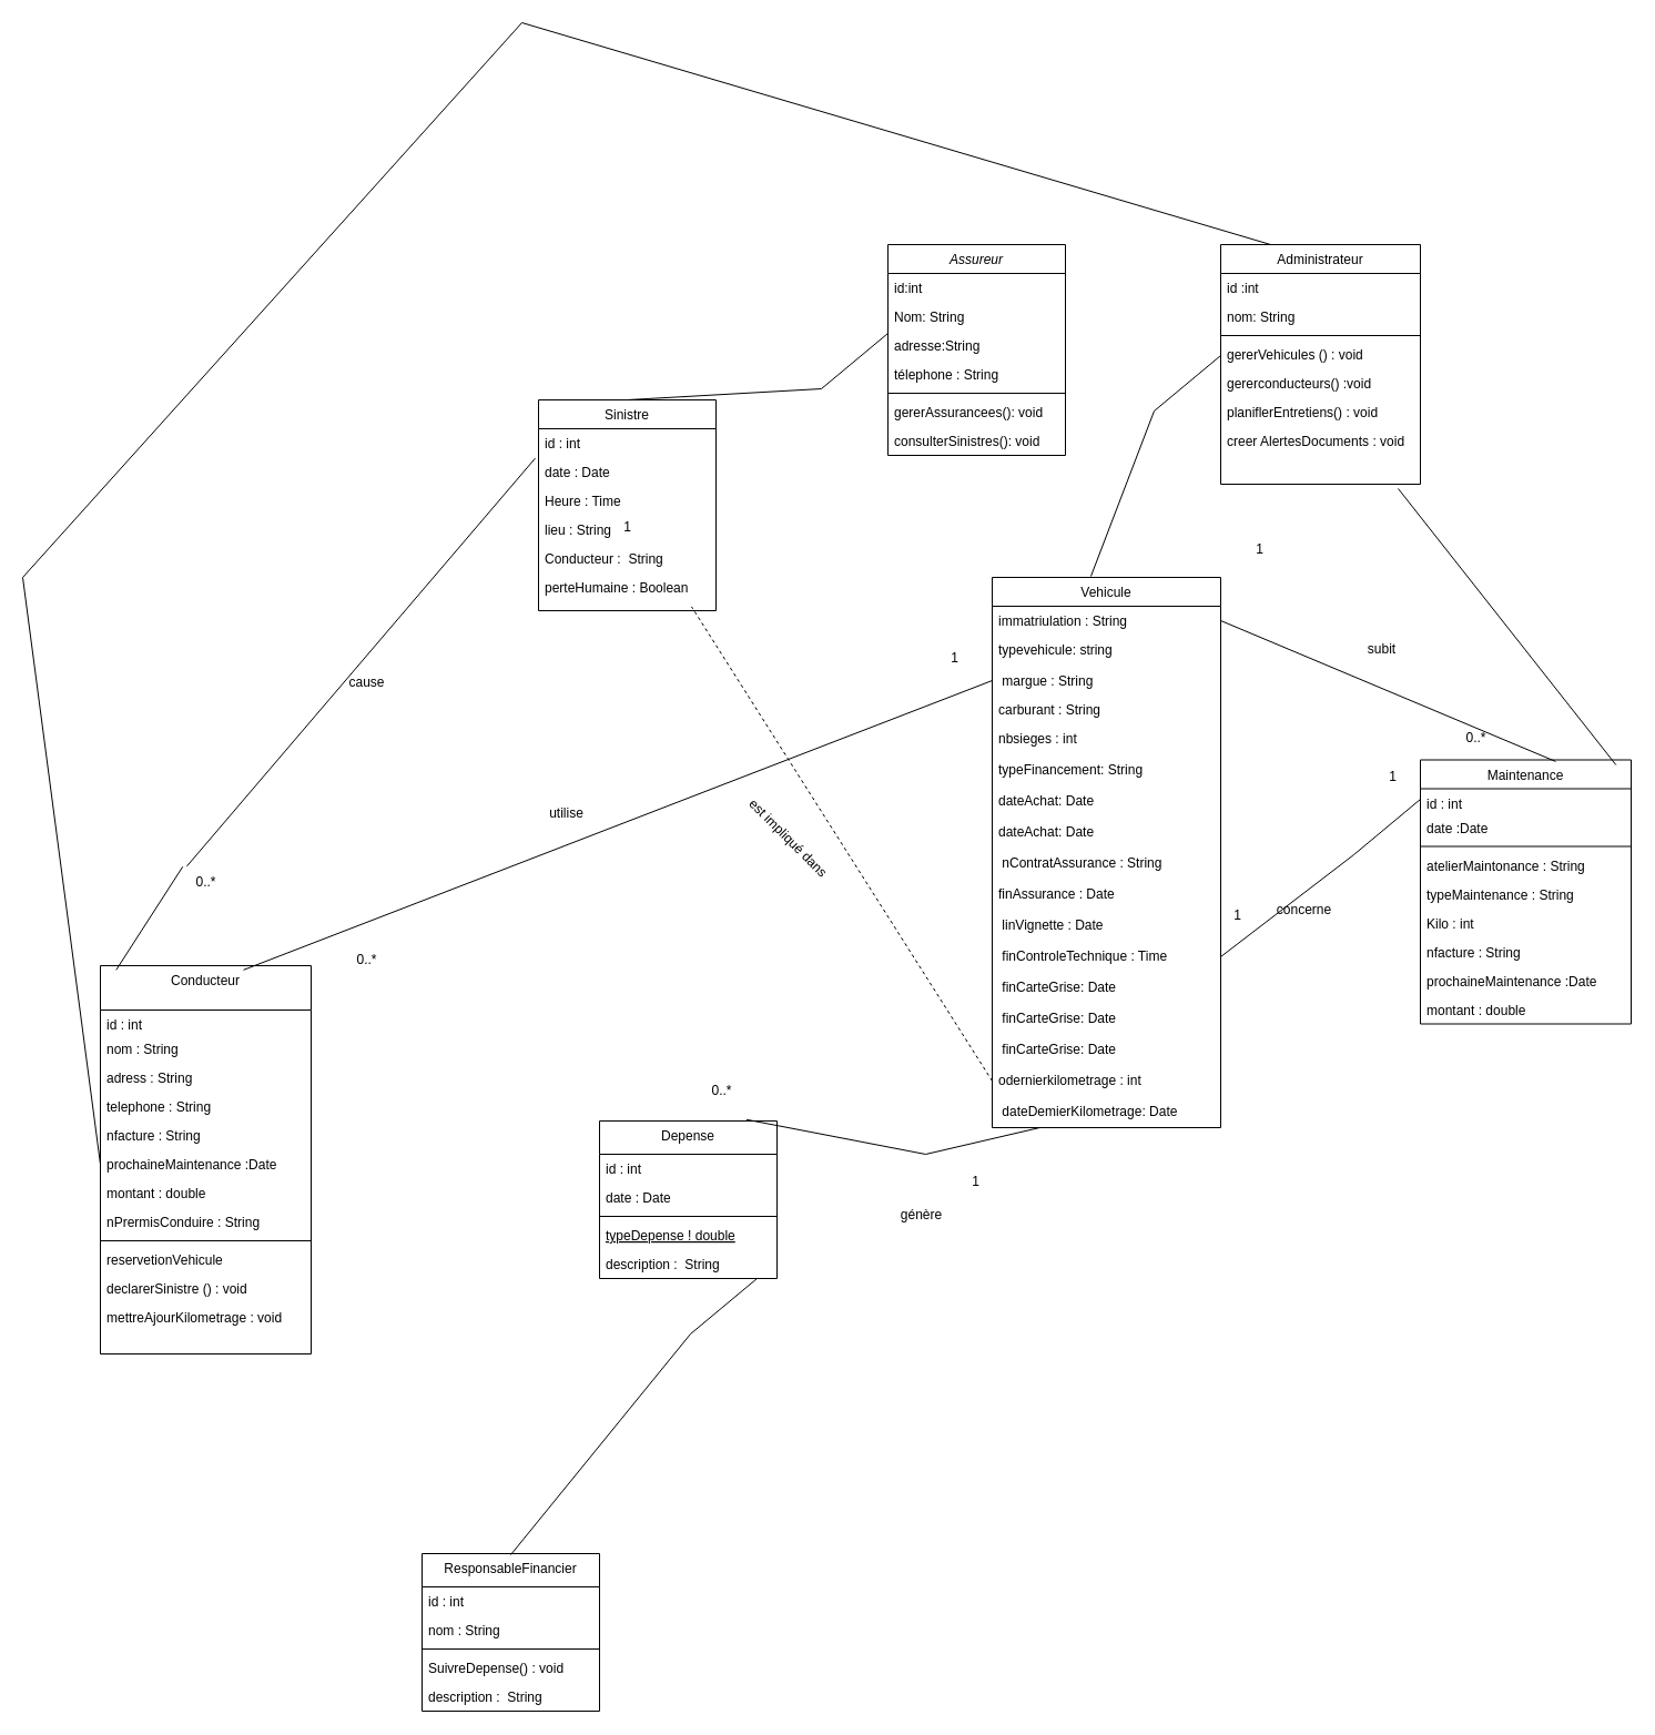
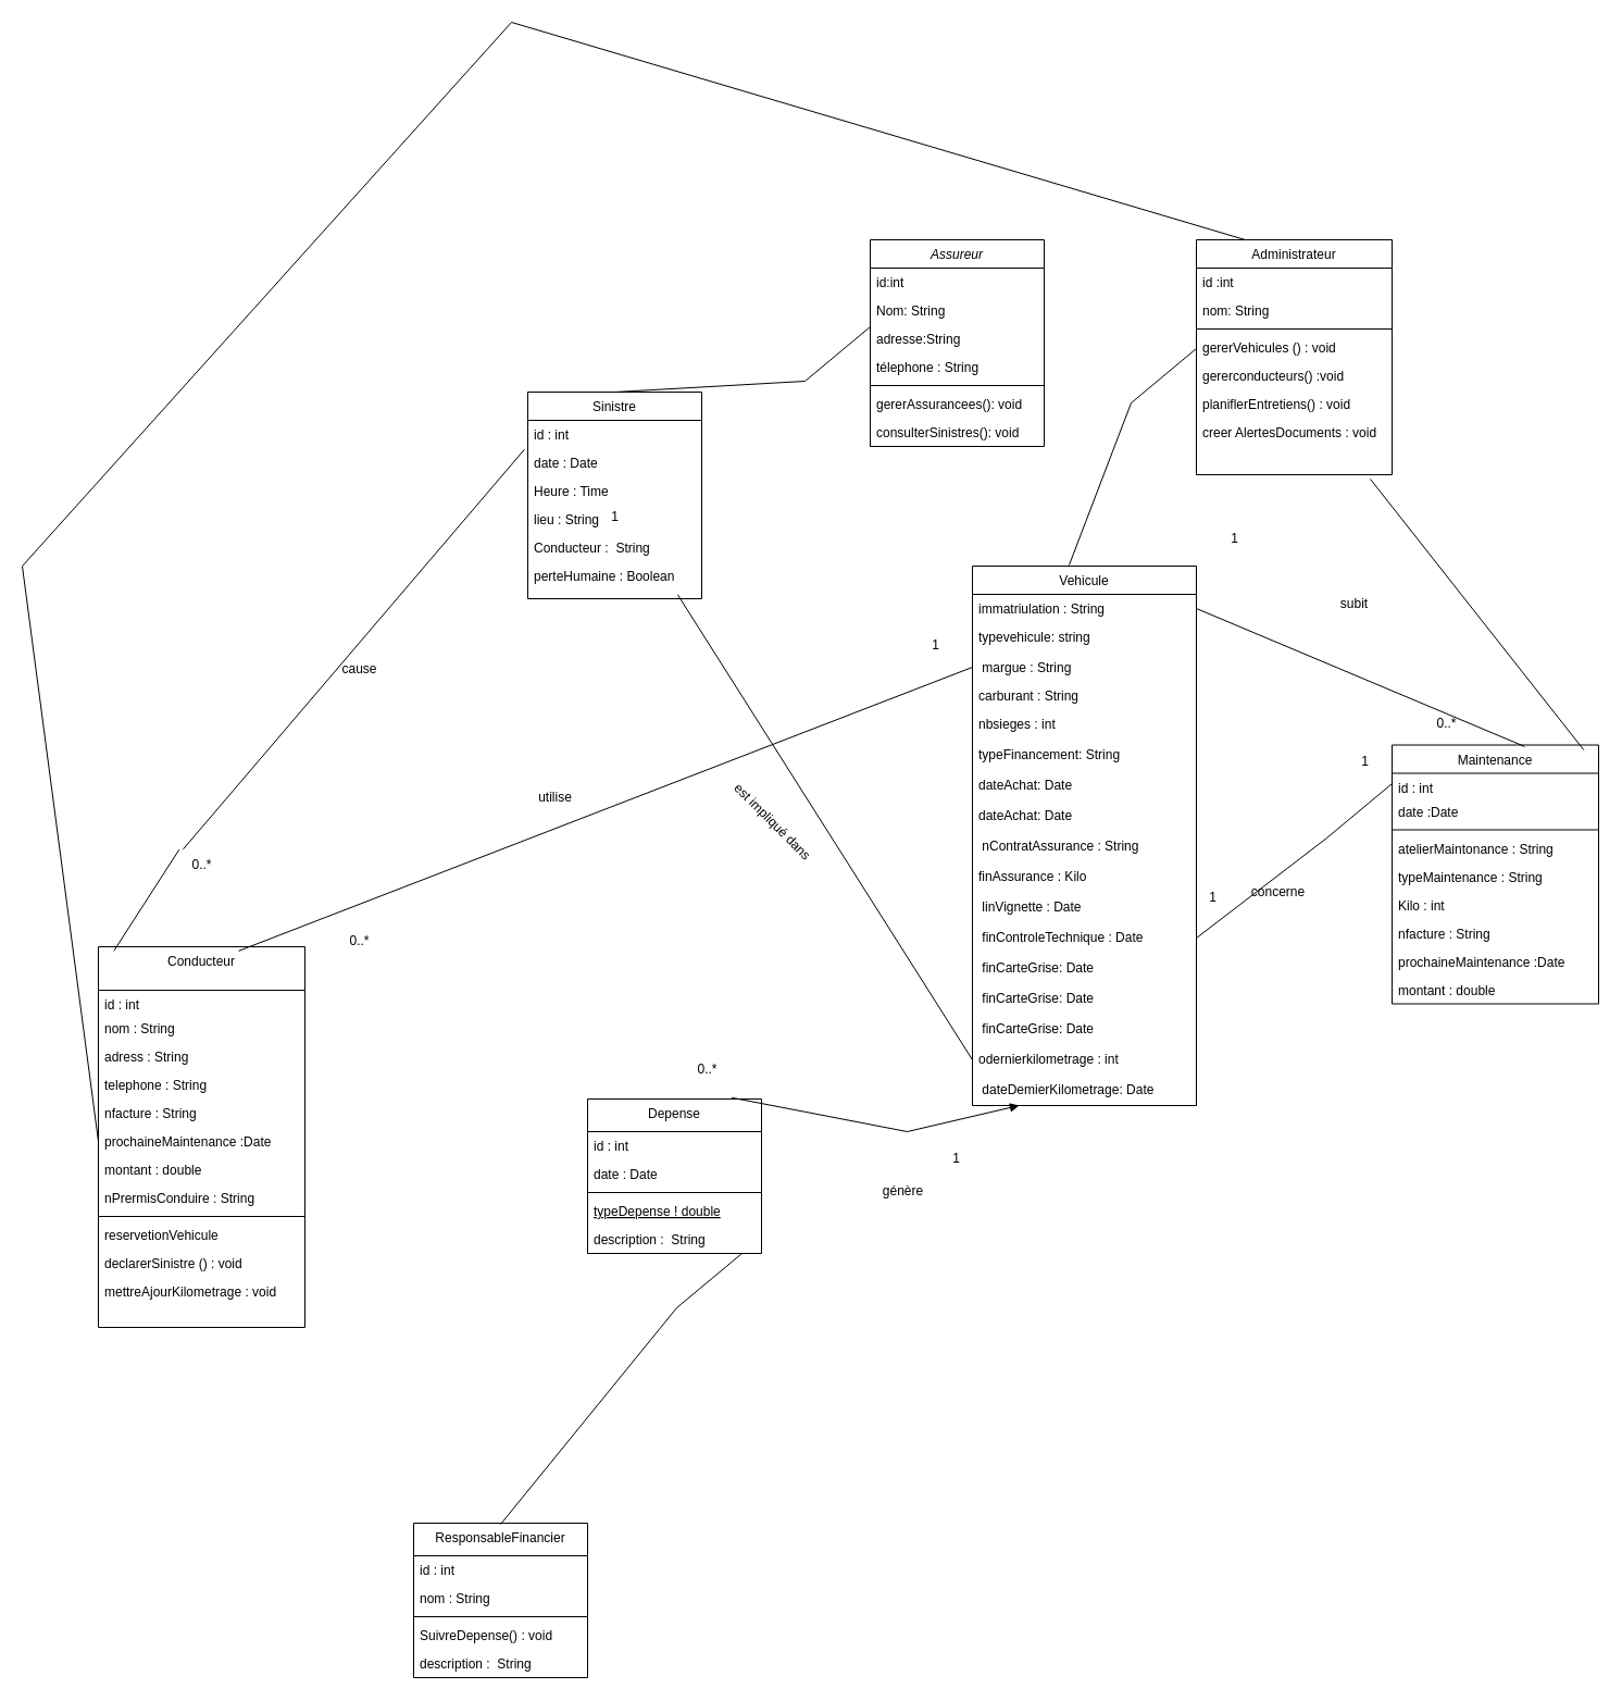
- <mxCell id="85" value="subit" style="text;html=1;align=center;verticalAlign=middle;resizable=0;points=[];autosize=1;strokeColor=none;fillColor=none;" vertex="1" parent="1"><mxGeometry x="1220" y="570" width="50" height="30" as="geometry" /></mxCell>
+ <mxCell id="85" value="subit" style="text;html=1;align=center;verticalAlign=middle;resizable=0;points=[];autosize=1;strokeColor=none;fillColor=none;" vertex="1" parent="1"><mxGeometry x="1220" y="540" width="50" height="30" as="geometry" /></mxCell>
- <mxCell id="104" value="" style="endArrow=none;html=1;rounded=0;exitX=0;exitY=0.5;exitDx=0;exitDy=0;entryX=0.862;entryY=1.167;entryDx=0;entryDy=0;entryPerimeter=0;dashed=1;" edge="1" parent="1" source="41" target="16"><mxGeometry width="50" height="50" relative="1" as="geometry"><mxPoint x="620" y="1230" as="sourcePoint" /><mxPoint x="630" y="560" as="targetPoint" /></mxGeometry></mxCell>
+ <mxCell id="104" value="" style="endArrow=none;html=1;rounded=0;exitX=0;exitY=0.5;exitDx=0;exitDy=0;entryX=0.862;entryY=1.167;entryDx=0;entryDy=0;entryPerimeter=0;" edge="1" parent="1" source="41" target="16"><mxGeometry width="50" height="50" relative="1" as="geometry"><mxPoint x="620" y="1230" as="sourcePoint" /><mxPoint x="630" y="560" as="targetPoint" /></mxGeometry></mxCell>
- <mxCell id="35" value="finAssurance : Date&#10;" style="text;align=left;verticalAlign=top;spacingLeft=4;spacingRight=4;overflow=hidden;rotatable=0;points=[[0,0.5],[1,0.5]];portConstraint=eastwest;" vertex="1" parent="25"><mxGeometry y="272" width="206" height="28" as="geometry" /></mxCell>
+ <mxCell id="35" value="finAssurance : Kilo&#10;" style="text;align=left;verticalAlign=top;spacingLeft=4;spacingRight=4;overflow=hidden;rotatable=0;points=[[0,0.5],[1,0.5]];portConstraint=eastwest;" vertex="1" parent="25"><mxGeometry y="272" width="206" height="28" as="geometry" /></mxCell>
- <mxCell id="37" value=" finControleTechnique : Time&#10;" style="text;align=left;verticalAlign=top;spacingLeft=4;spacingRight=4;overflow=hidden;rotatable=0;points=[[0,0.5],[1,0.5]];portConstraint=eastwest;" vertex="1" parent="25"><mxGeometry y="328" width="206" height="28" as="geometry" /></mxCell>
+ <mxCell id="37" value=" finControleTechnique : Date&#10;" style="text;align=left;verticalAlign=top;spacingLeft=4;spacingRight=4;overflow=hidden;rotatable=0;points=[[0,0.5],[1,0.5]];portConstraint=eastwest;" vertex="1" parent="25"><mxGeometry y="328" width="206" height="28" as="geometry" /></mxCell>
- <mxCell id="79" value="" style="endArrow=none;html=1;rounded=0;exitX=0.827;exitY=-0.009;exitDx=0;exitDy=0;exitPerimeter=0;" edge="1" parent="1" source="53" target="42"><mxGeometry width="50" height="50" relative="1" as="geometry"><mxPoint x="784" y="880" as="sourcePoint" /><mxPoint x="894" y="760" as="targetPoint" /><Array as="points"><mxPoint x="834" y="1040" /></Array></mxGeometry></mxCell>
+ <mxCell id="79" value="" style="endArrow=block;html=1;rounded=0;exitX=0.827;exitY=-0.009;exitDx=0;exitDy=0;exitPerimeter=0;" edge="1" parent="1" source="53" target="42"><mxGeometry width="50" height="50" relative="1" as="geometry"><mxPoint x="784" y="880" as="sourcePoint" /><mxPoint x="894" y="760" as="targetPoint" /><Array as="points"><mxPoint x="834" y="1040" /></Array></mxGeometry></mxCell>
